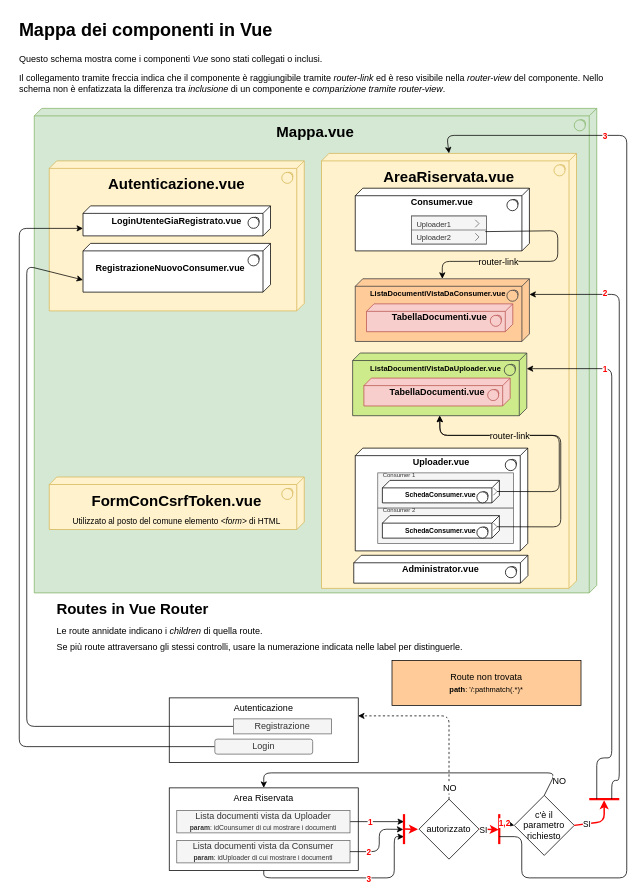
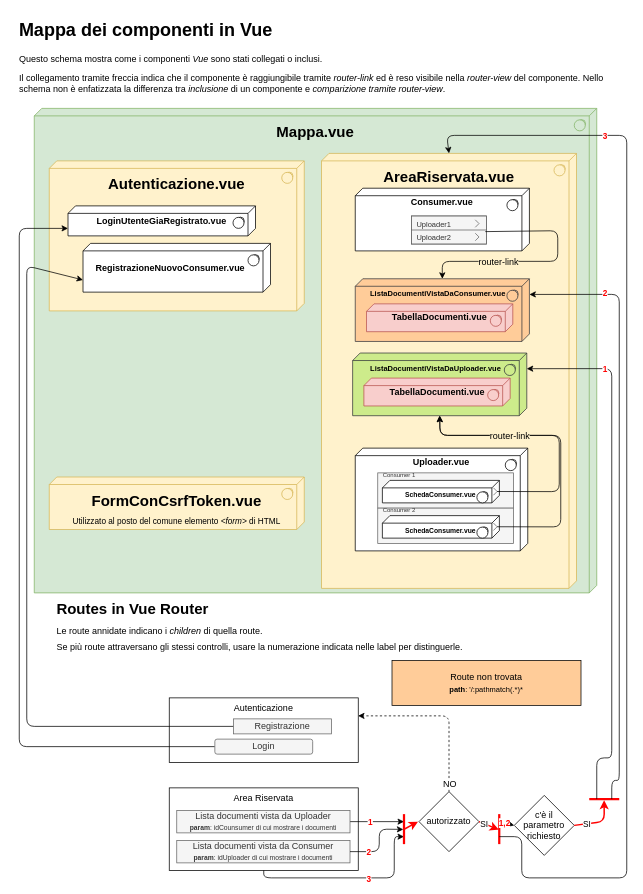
- <mxCell id="6" value="LoginUtenteGiaRegistrato.vue" style="html=1;outlineConnect=0;whiteSpace=wrap;shape=mxgraph.archimate3.tech;techType=sysSw;verticalAlign=middle;fontStyle=1;fontSize=12;" vertex="1" parent="4"><mxGeometry x="45" y="60" width="250" height="40" as="geometry" /></mxCell>
+ <mxCell id="6" value="LoginUtenteGiaRegistrato.vue" style="html=1;outlineConnect=0;whiteSpace=wrap;shape=mxgraph.archimate3.tech;techType=sysSw;verticalAlign=middle;fontStyle=1;fontSize=12;" vertex="1" parent="4"><mxGeometry x="25" y="60" width="250" height="40" as="geometry" /></mxCell>
- <mxCell id="13" value="Administrator.vue" style="html=1;outlineConnect=0;whiteSpace=wrap;shape=mxgraph.archimate3.tech;techType=sysSw;verticalAlign=middle;fontStyle=1;fontSize=12;aspect=fixed;" vertex="1" parent="11"><mxGeometry x="43" y="535.889" width="232.208" height="37.153" as="geometry" /></mxCell>
- <mxCell id="61" value="" style="endArrow=classic;html=1;fontSize=12;fontColor=#000000;entryX=0.5;entryY=0;entryDx=0;entryDy=0;exitX=0.5;exitY=0;exitDx=0;exitDy=0;" edge="1" parent="1" source="60" target="64"><mxGeometry width="50" height="50" relative="1" as="geometry"><mxPoint x="624" y="980" as="sourcePoint" /><mxPoint x="576" y="925" as="targetPoint" /><Array as="points"><mxPoint x="740" y="1030" /><mxPoint x="351" y="1030" /></Array></mxGeometry></mxCell>
- <mxCell id="62" value="NO" style="text;html=1;resizable=0;points=[];align=center;verticalAlign=middle;labelBackgroundColor=#ffffff;fontSize=12;fontColor=#000000;" vertex="1" connectable="0" parent="61"><mxGeometry x="-0.141" y="1" relative="1" as="geometry"><mxPoint x="161" y="9" as="offset" /></mxGeometry></mxCell>
- <mxCell id="55" value="autorizzato" style="rhombus;whiteSpace=wrap;html=1;labelBackgroundColor=none;fillColor=none;fontSize=12;fontColor=#000000;" vertex="1" parent="1"><mxGeometry x="558" y="1065" width="80" height="80" as="geometry" /></mxCell>
+ <mxCell id="55" value="autorizzato" style="rhombus;whiteSpace=wrap;html=1;labelBackgroundColor=none;fillColor=none;fontSize=12;fontColor=#000000;" vertex="1" parent="1"><mxGeometry x="558" y="1055" width="80" height="80" as="geometry" /></mxCell>
